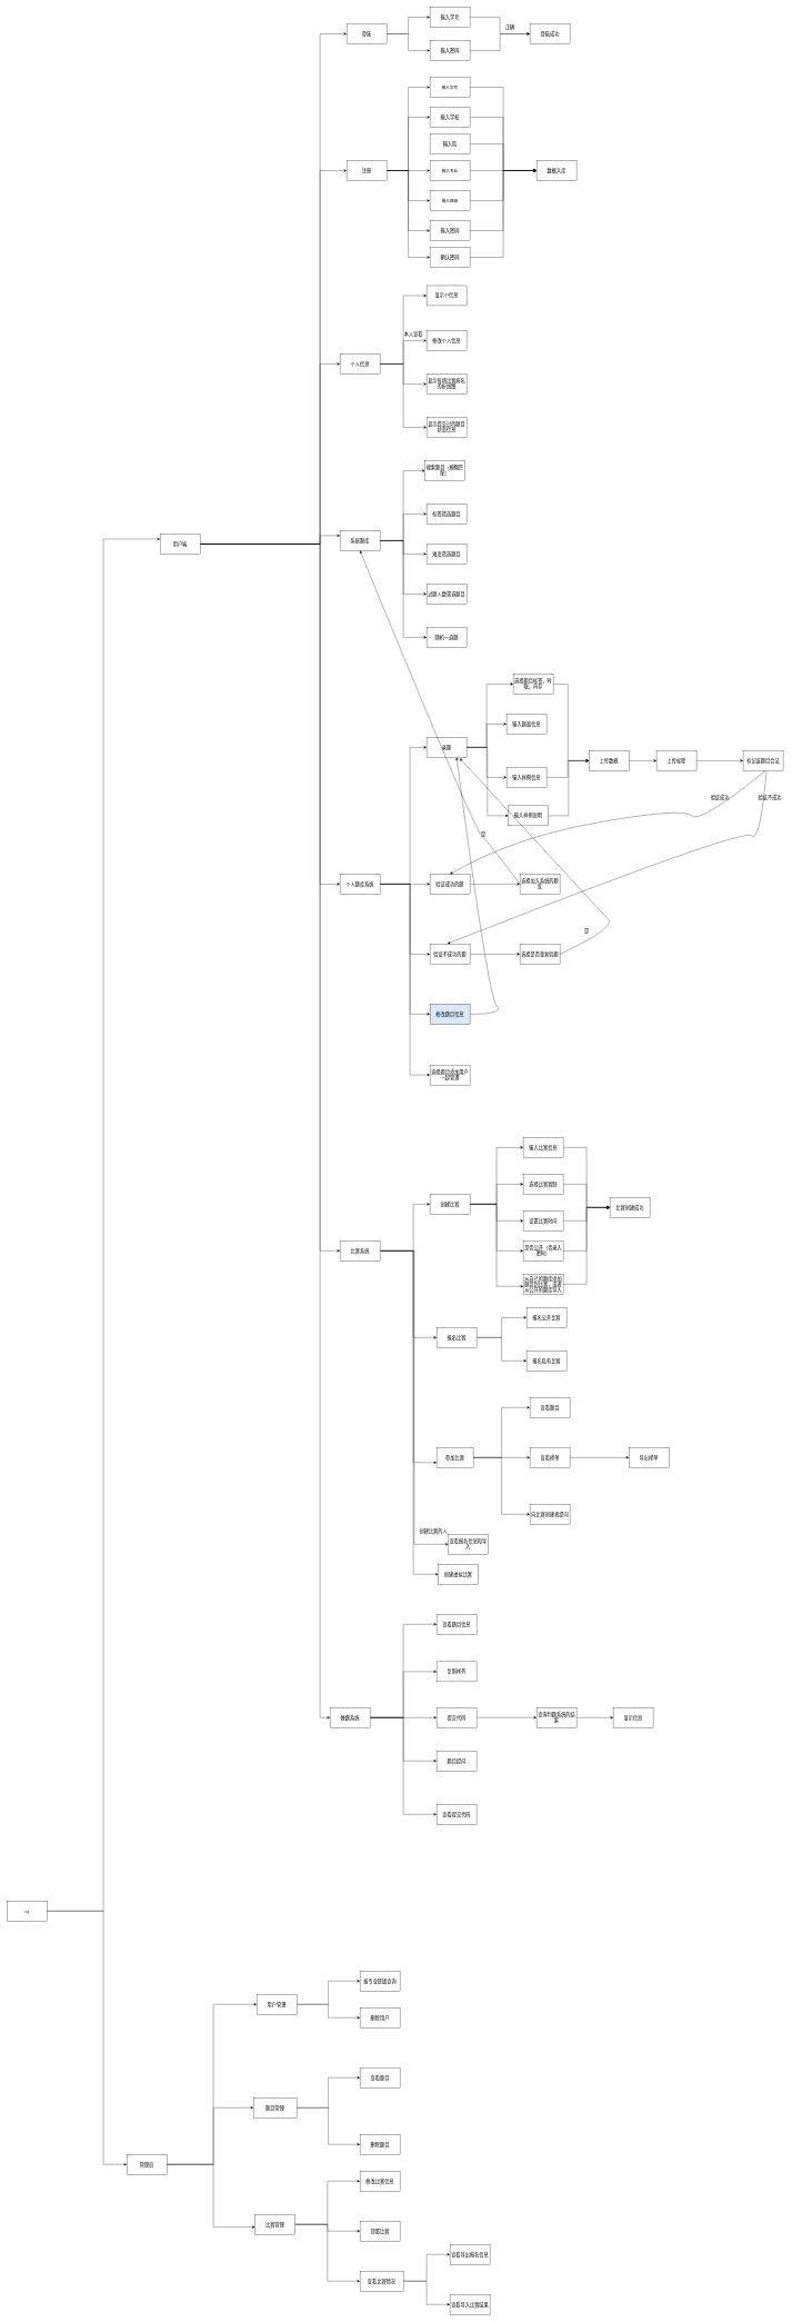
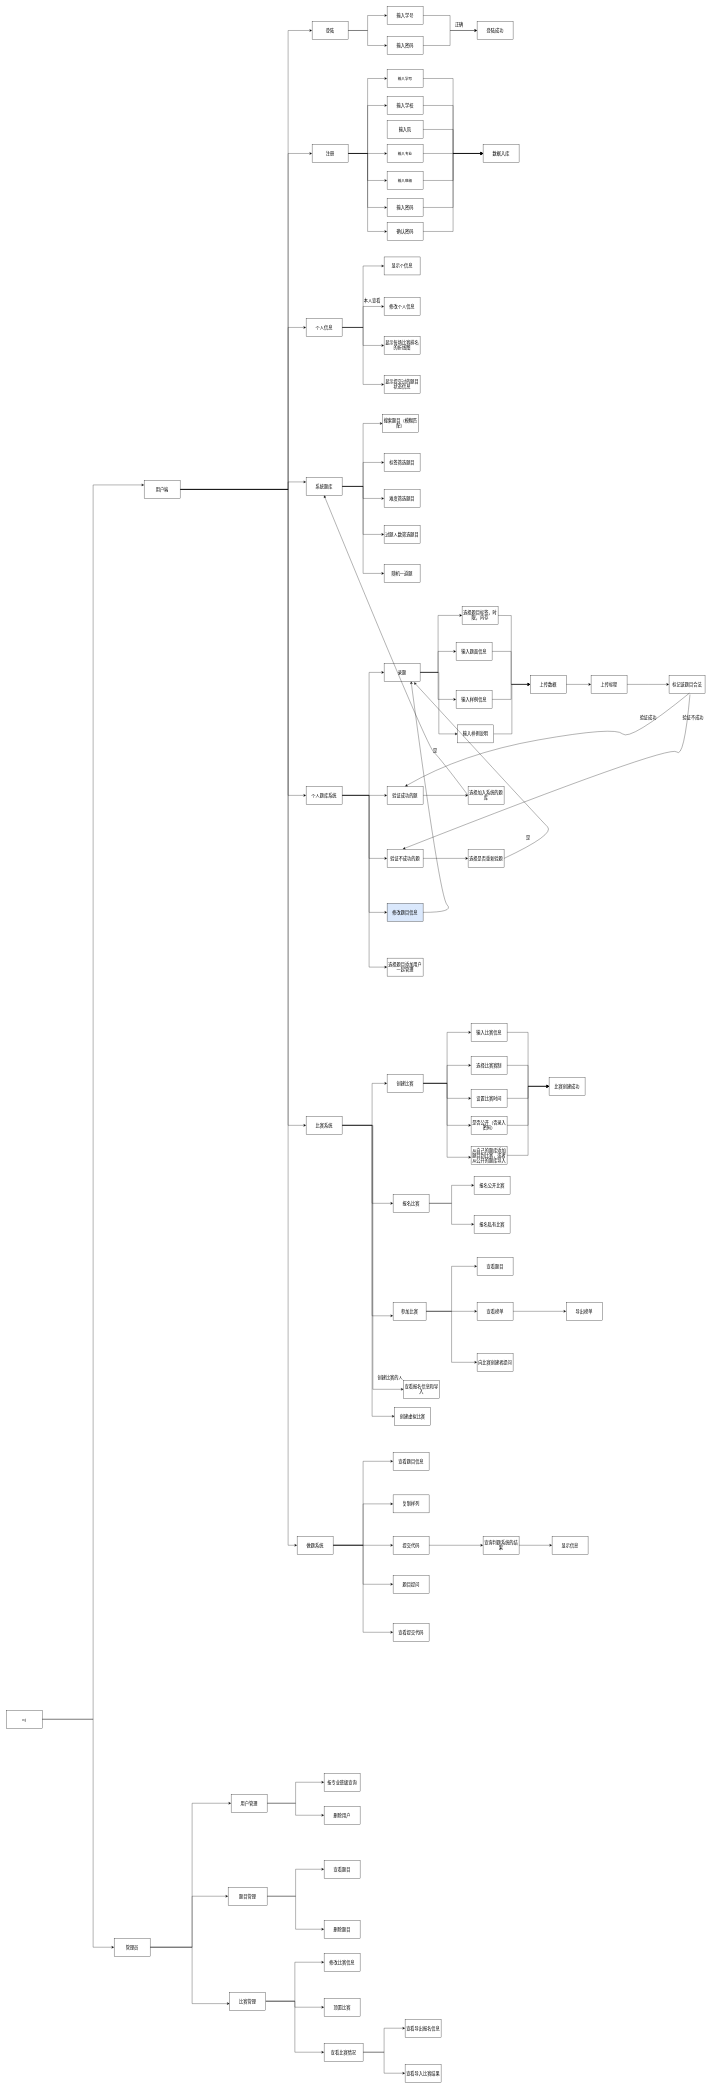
+ <mxCell id="67" style="edgeStyle=orthogonalEdgeStyle;rounded=0;orthogonalLoop=1;jettySize=auto;html=1;exitX=1;exitY=0.5;exitDx=0;exitDy=0;entryX=0;entryY=0.5;entryDx=0;entryDy=0;fontSize=14;" edge="1" parent="1" source="68" target="74"><mxGeometry relative="1" as="geometry" /></mxCell>
